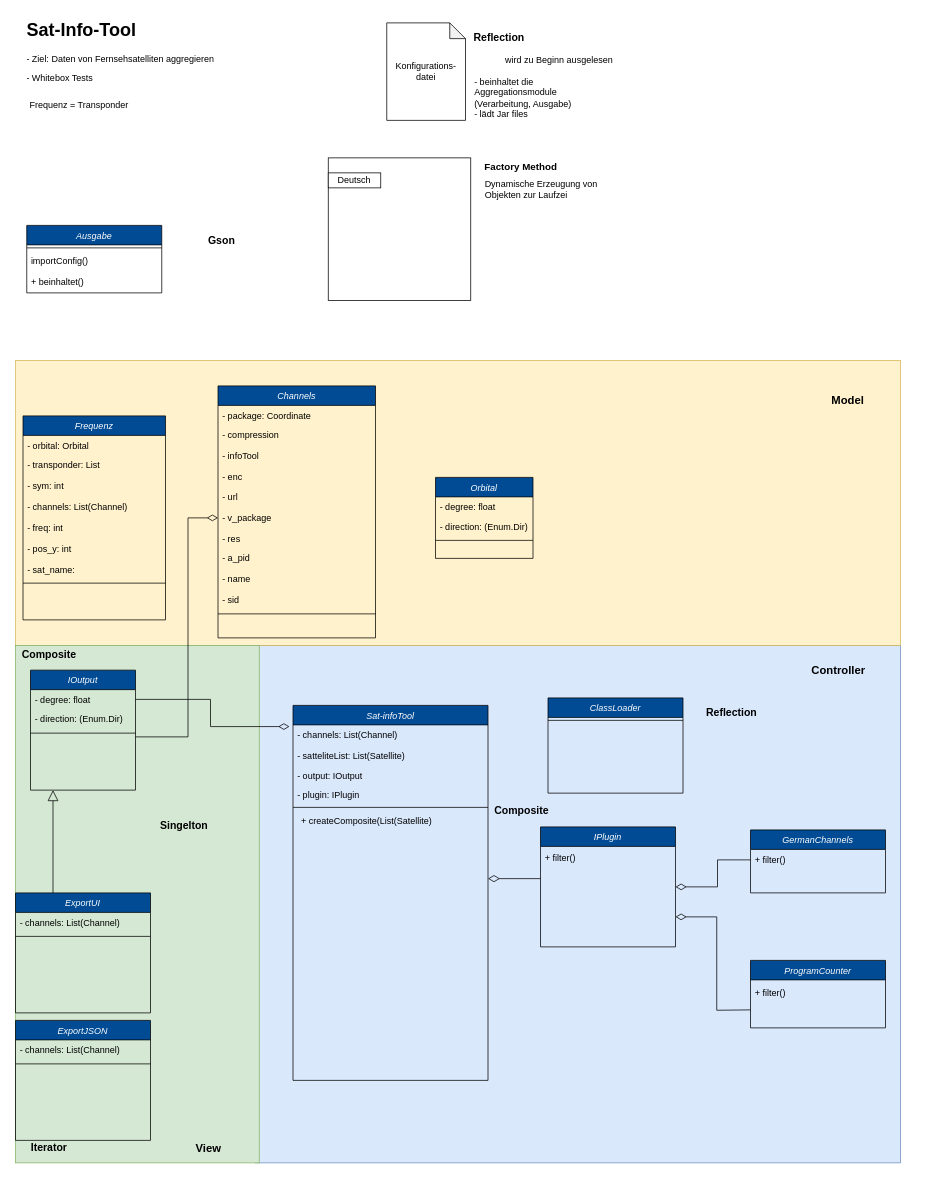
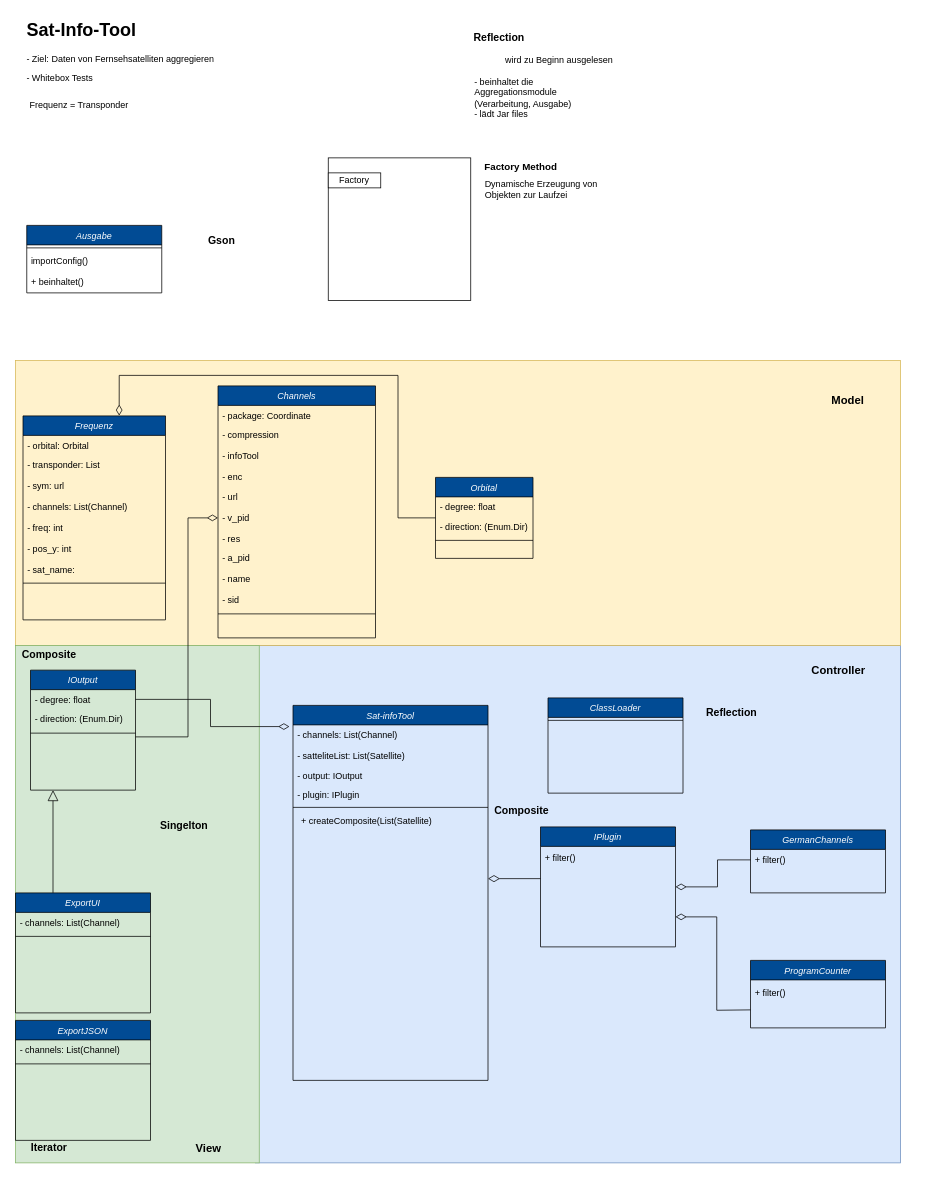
- <mxCell id="33" value="Konfigurations-datei" style="shape=note;whiteSpace=wrap;html=1;backgroundOutline=1;darkOpacity=0.05;size=21;" parent="1" vertex="1"><mxGeometry x="515" y="30" width="105" height="130" as="geometry" /></mxCell>
- <mxCell id="55" value="Deutsch" style="rounded=0;whiteSpace=wrap;html=1;" parent="1" vertex="1"><mxGeometry x="437" y="230" width="70" height="20" as="geometry" /></mxCell>
+ <mxCell id="55" value="Factory" style="rounded=0;whiteSpace=wrap;html=1;" parent="1" vertex="1"><mxGeometry x="437" y="230" width="70" height="20" as="geometry" /></mxCell>
+ <mxCell id="27" style="edgeStyle=orthogonalEdgeStyle;rounded=0;orthogonalLoop=1;jettySize=auto;html=1;entryX=0.675;entryY=-0.001;entryDx=0;entryDy=0;entryPerimeter=0;endArrow=diamondThin;endFill=0;endSize=12;strokeWidth=1;" parent="1" source="28" target="17" edge="1"><mxGeometry relative="1" as="geometry"><Array as="points"><mxPoint x="530" y="690" /><mxPoint x="530" y="500" /><mxPoint x="158" y="500" /></Array></mxGeometry></mxCell>
- <mxCell id="20" value="- sym: int" style="text;align=left;verticalAlign=top;spacingLeft=4;spacingRight=4;overflow=hidden;rotatable=0;points=[[0,0.5],[1,0.5]];portConstraint=eastwest;rounded=0;shadow=0;html=0;" parent="17" vertex="1"><mxGeometry y="80" width="190" height="28" as="geometry" /></mxCell>
+ <mxCell id="20" value="- sym: url" style="text;align=left;verticalAlign=top;spacingLeft=4;spacingRight=4;overflow=hidden;rotatable=0;points=[[0,0.5],[1,0.5]];portConstraint=eastwest;rounded=0;shadow=0;html=0;" parent="17" vertex="1"><mxGeometry y="80" width="190" height="28" as="geometry" /></mxCell>
- <mxCell id="11" value="- v_package" style="text;align=left;verticalAlign=top;spacingLeft=4;spacingRight=4;overflow=hidden;rotatable=0;points=[[0,0.5],[1,0.5]];portConstraint=eastwest;rounded=0;shadow=0;html=0;" parent="5" vertex="1"><mxGeometry y="162" width="210" height="28" as="geometry" /></mxCell>
+ <mxCell id="11" value="- v_pid" style="text;align=left;verticalAlign=top;spacingLeft=4;spacingRight=4;overflow=hidden;rotatable=0;points=[[0,0.5],[1,0.5]];portConstraint=eastwest;rounded=0;shadow=0;html=0;" parent="5" vertex="1"><mxGeometry y="162" width="210" height="28" as="geometry" /></mxCell>
